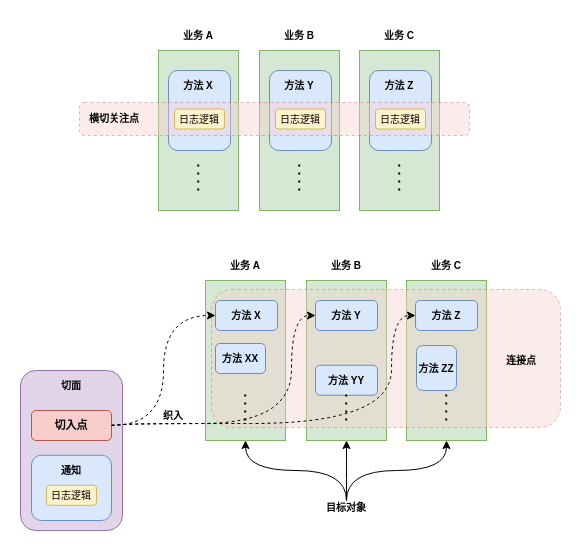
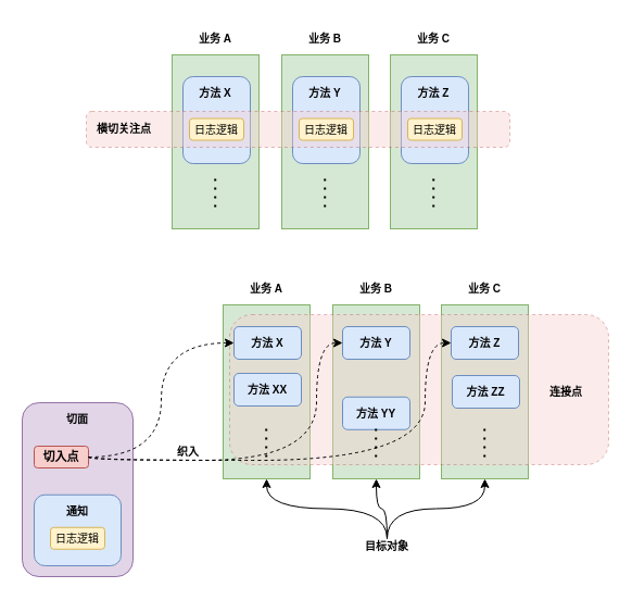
- <mxCell id="42" value="方法 XX" style="rounded=1;whiteSpace=wrap;html=1;fillColor=#dae8fc;strokeColor=#6c8ebf;fontSize=10;fontStyle=1" vertex="1" parent="1"><mxGeometry x="215" y="343" width="50" height="30" as="geometry" /></mxCell>
+ <mxCell id="42" value="方法 XX" style="rounded=1;whiteSpace=wrap;html=1;fillColor=#dae8fc;strokeColor=#6c8ebf;fontSize=10;fontStyle=1" vertex="1" parent="1"><mxGeometry x="215" y="343" width="62" height="30" as="geometry" /></mxCell>
- <mxCell id="44" value="方法 ZZ" style="rounded=1;whiteSpace=wrap;html=1;fillColor=#dae8fc;strokeColor=#6c8ebf;fontSize=10;fontStyle=1" vertex="1" parent="1"><mxGeometry x="416" y="345" width="40" height="45" as="geometry" /></mxCell>
+ <mxCell id="44" value="方法 ZZ" style="rounded=1;whiteSpace=wrap;html=1;fillColor=#dae8fc;strokeColor=#6c8ebf;fontSize=10;fontStyle=1" vertex="1" parent="1"><mxGeometry x="416" y="345" width="62" height="30" as="geometry" /></mxCell>
- <mxCell id="23" value="切入点" style="rounded=1;whiteSpace=wrap;html=1;fillColor=#f8cecc;strokeColor=#b85450;fontStyle=1;fontSize=11;" vertex="1" parent="1"><mxGeometry x="31" y="410" width="80" height="30" as="geometry" /></mxCell>
+ <mxCell id="23" value="切入点" style="rounded=1;whiteSpace=wrap;html=1;fillColor=#f8cecc;strokeColor=#b85450;fontStyle=1;fontSize=11;" vertex="1" parent="1"><mxGeometry x="31" y="410" width="50" height="20" as="geometry" /></mxCell>
- <mxCell id="36" value="目标对象" style="text;html=1;strokeColor=none;fillColor=none;align=center;verticalAlign=middle;whiteSpace=wrap;rounded=0;fontSize=10;fontStyle=1" vertex="1" parent="1"><mxGeometry x="316" y="500" width="60" height="14.75" as="geometry" /></mxCell>
+ <mxCell id="36" value="目标对象" style="text;html=1;strokeColor=none;fillColor=none;align=center;verticalAlign=middle;whiteSpace=wrap;rounded=0;fontSize=10;fontStyle=1" vertex="1" parent="1"><mxGeometry x="326" y="495" width="60" height="14.75" as="geometry" /></mxCell>
